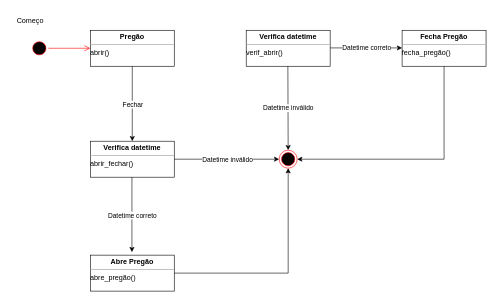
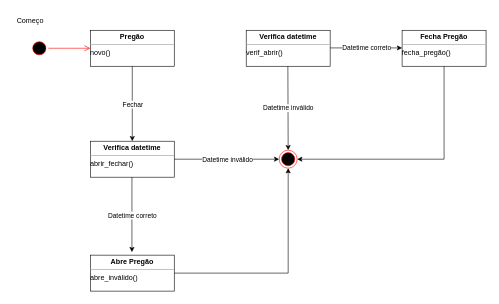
- <mxCell id="4" value="&lt;p style=&quot;margin:0px;margin-top:4px;text-align:center;&quot;&gt;&lt;b&gt;Pregão&lt;/b&gt;&lt;/p&gt;&lt;hr size=&quot;1&quot;&gt;&lt;div style=&quot;height:2px;&quot;&gt;abrir()&lt;/div&gt;" style="verticalAlign=top;align=left;overflow=fill;fontSize=12;fontFamily=Helvetica;html=1;" vertex="1" parent="1"><mxGeometry x="150" y="50" width="140" height="60" as="geometry" /></mxCell>
+ <mxCell id="4" value="&lt;p style=&quot;margin:0px;margin-top:4px;text-align:center;&quot;&gt;&lt;b&gt;Pregão&lt;/b&gt;&lt;/p&gt;&lt;hr size=&quot;1&quot;&gt;&lt;div style=&quot;height:2px;&quot;&gt;novo()&lt;/div&gt;" style="verticalAlign=top;align=left;overflow=fill;fontSize=12;fontFamily=Helvetica;html=1;" vertex="1" parent="1"><mxGeometry x="150" y="50" width="140" height="60" as="geometry" /></mxCell>
- <mxCell id="9" value="&lt;p style=&quot;margin:0px;margin-top:4px;text-align:center;&quot;&gt;&lt;b&gt;Abre Pregão&lt;/b&gt;&lt;/p&gt;&lt;hr size=&quot;1&quot;&gt;&lt;div style=&quot;height:2px;&quot;&gt;abre_pregão()&lt;/div&gt;" style="verticalAlign=top;align=left;overflow=fill;fontSize=12;fontFamily=Helvetica;html=1;" vertex="1" parent="1"><mxGeometry x="150" y="425" width="140" height="60" as="geometry" /></mxCell>
+ <mxCell id="9" value="&lt;p style=&quot;margin:0px;margin-top:4px;text-align:center;&quot;&gt;&lt;b&gt;Abre Pregão&lt;/b&gt;&lt;/p&gt;&lt;hr size=&quot;1&quot;&gt;&lt;div style=&quot;height:2px;&quot;&gt;abre_inválido()&lt;/div&gt;" style="verticalAlign=top;align=left;overflow=fill;fontSize=12;fontFamily=Helvetica;html=1;" vertex="1" parent="1"><mxGeometry x="150" y="425" width="140" height="60" as="geometry" /></mxCell>
